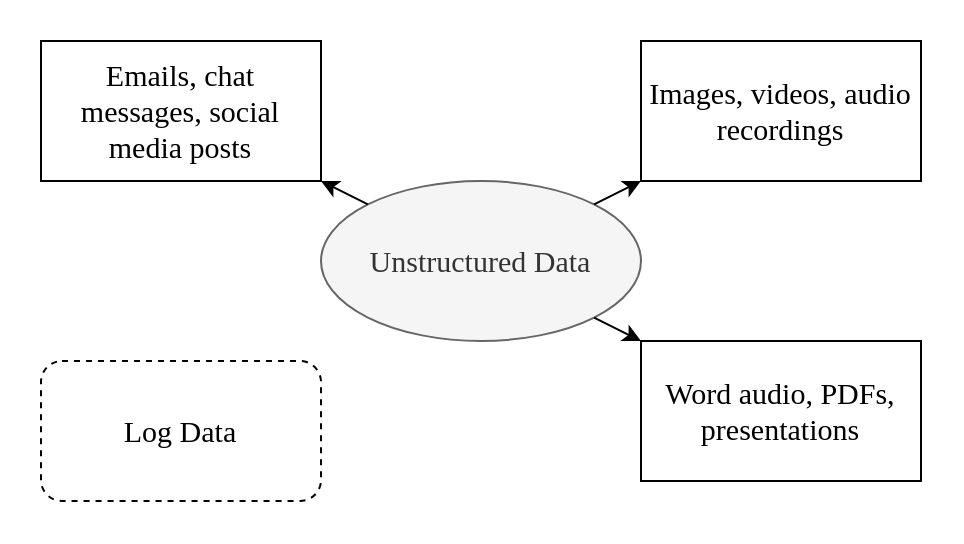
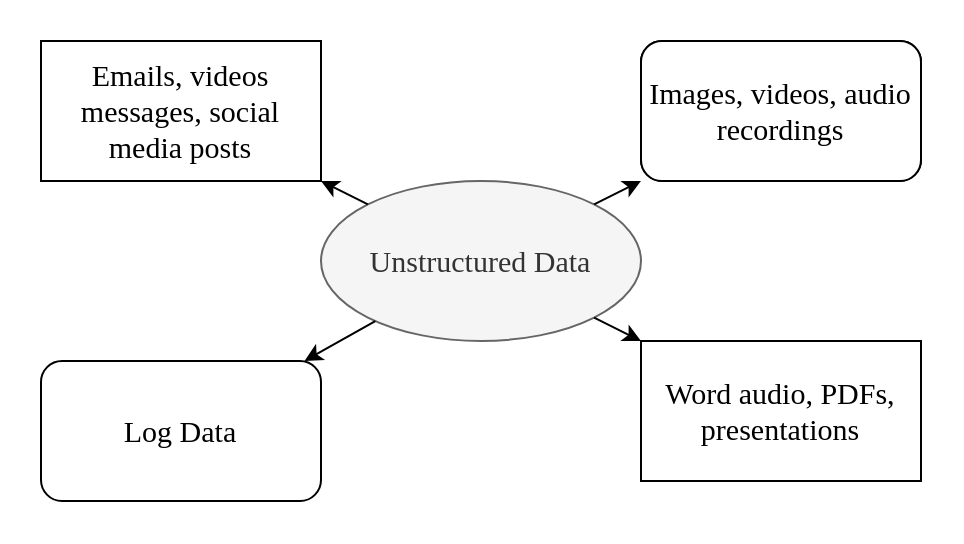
- <mxCell id="4" value="Emails, chat messages, social media posts" style="whiteSpace=wrap;html=1;fontFamily=Times New Roman;fontSize=15;" parent="3" vertex="1"><mxGeometry width="140" height="70" as="geometry" /></mxCell>
+ <mxCell id="4" value="Emails, videos messages, social media posts" style="whiteSpace=wrap;html=1;fontFamily=Times New Roman;fontSize=15;" parent="3" vertex="1"><mxGeometry width="140" height="70" as="geometry" /></mxCell>
- <mxCell id="7" value="Images, videos, audio recordings" style="whiteSpace=wrap;html=1;fontFamily=Times New Roman;fontSize=15;" parent="6" vertex="1"><mxGeometry width="140" height="70" as="geometry" /></mxCell>
+ <mxCell id="7" value="Images, videos, audio recordings" style="whiteSpace=wrap;html=1;fontFamily=Times New Roman;fontSize=15;rounded=1;" parent="6" vertex="1"><mxGeometry width="140" height="70" as="geometry" /></mxCell>
+ <mxCell id="10" style="fontFamily=Times New Roman;fontSize=15;" parent="1" source="2" target="9" edge="1"><mxGeometry relative="1" as="geometry" /></mxCell>
- <mxCell id="9" value="Log Data" style="rounded=1;whiteSpace=wrap;html=1;fontFamily=Times New Roman;fontSize=15;dashed=1;" parent="1" vertex="1"><mxGeometry x="20" y="180" width="140" height="70" as="geometry" /></mxCell>
+ <mxCell id="9" value="Log Data" style="rounded=1;whiteSpace=wrap;html=1;fontFamily=Times New Roman;fontSize=15;" parent="1" vertex="1"><mxGeometry x="20" y="180" width="140" height="70" as="geometry" /></mxCell>
